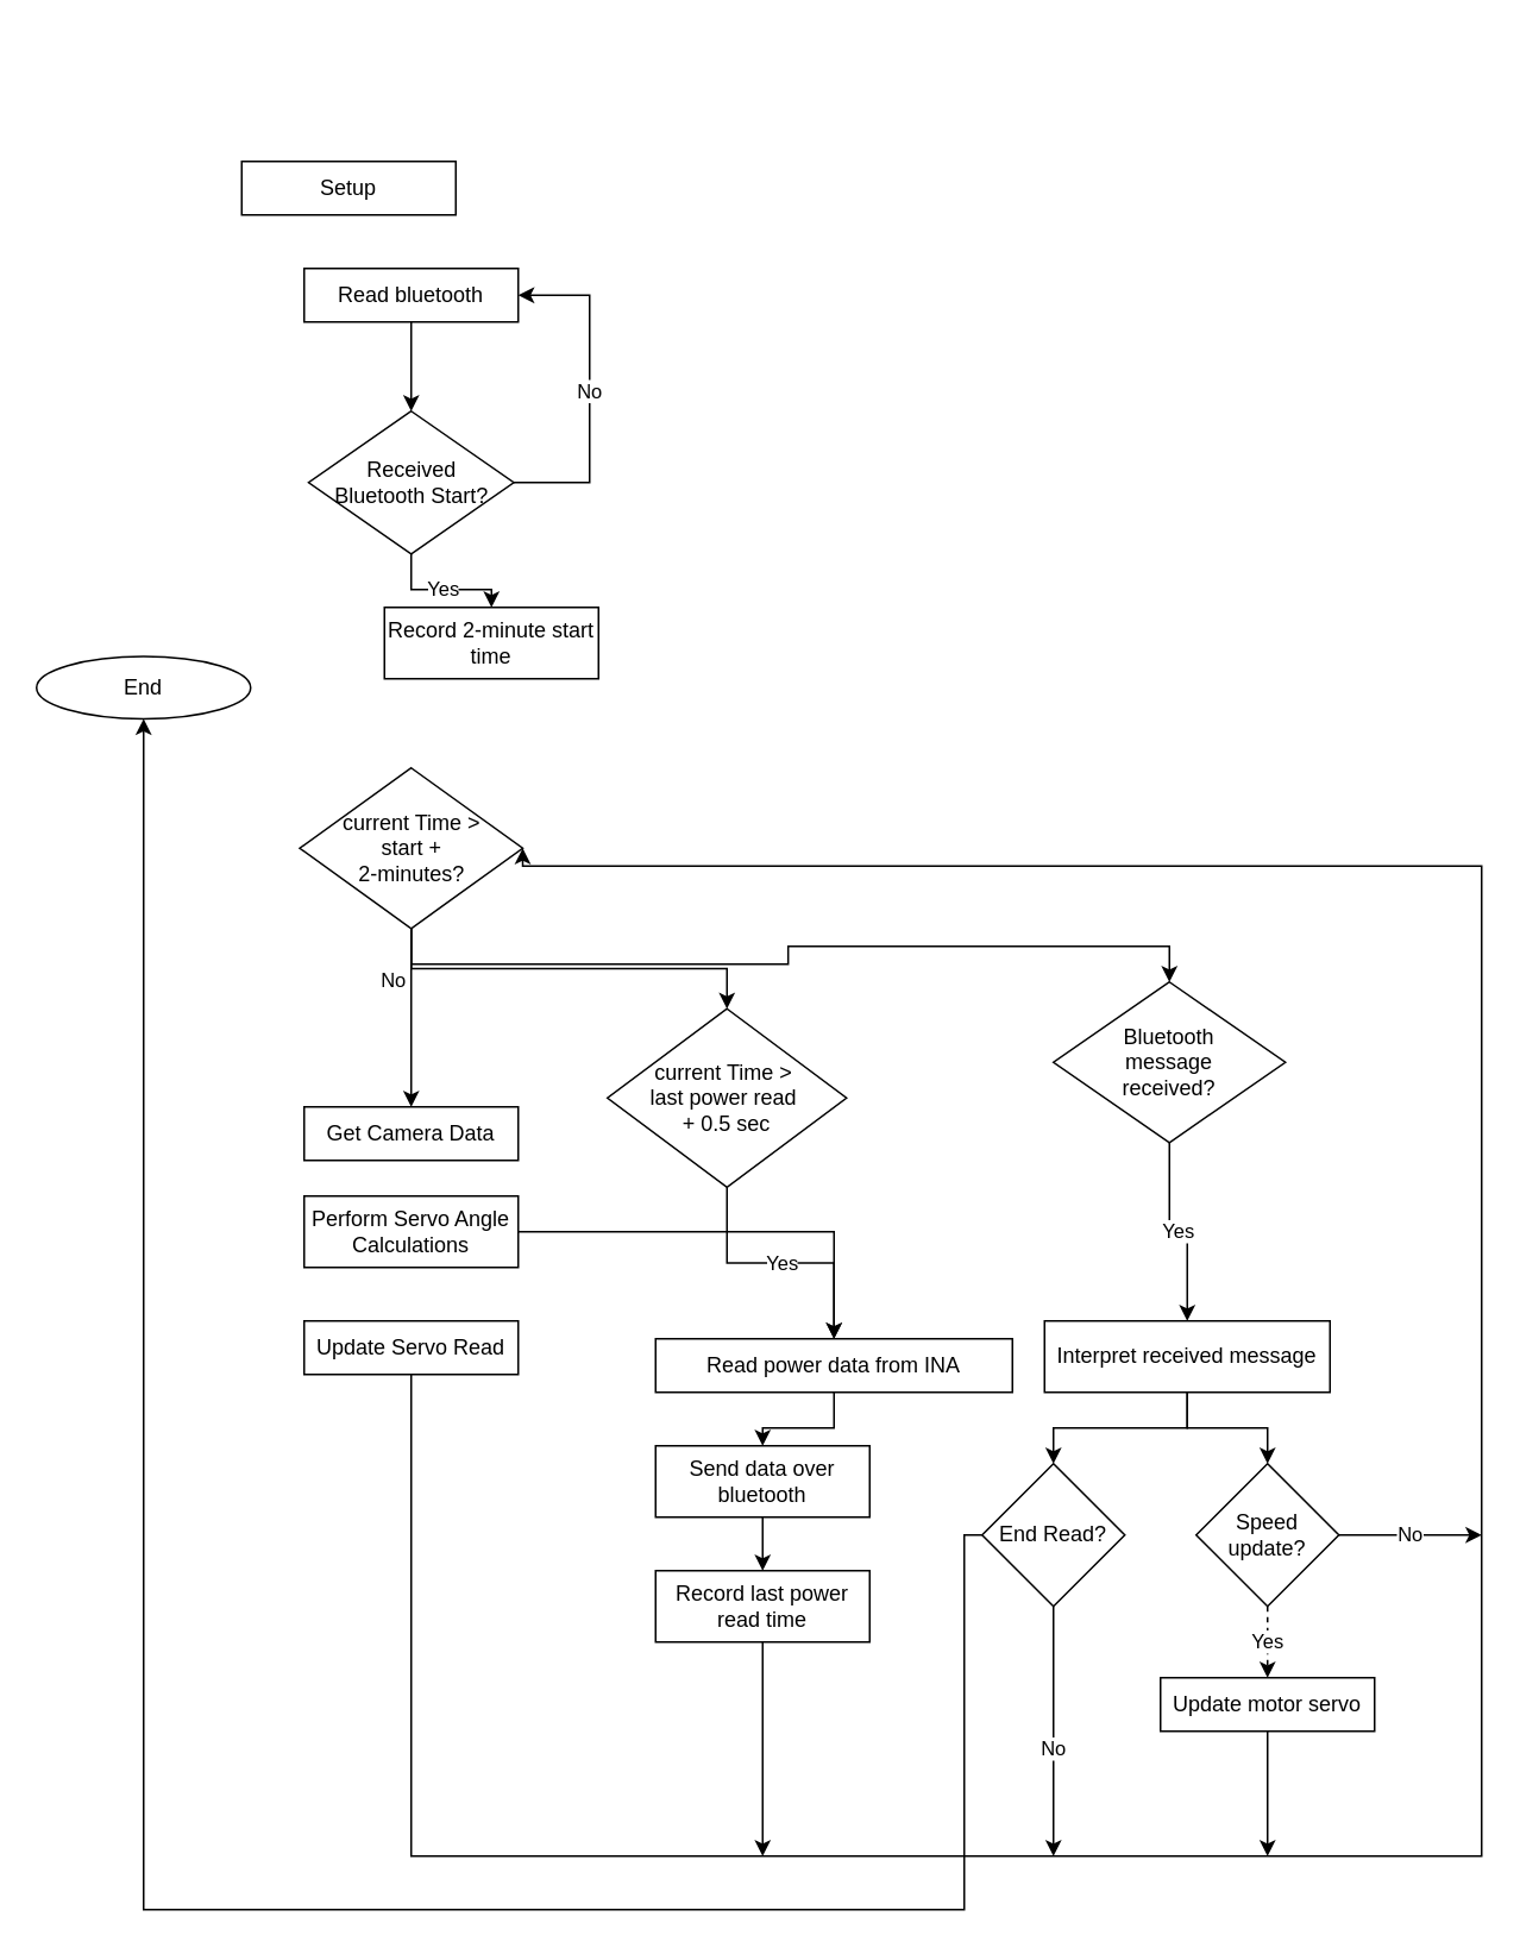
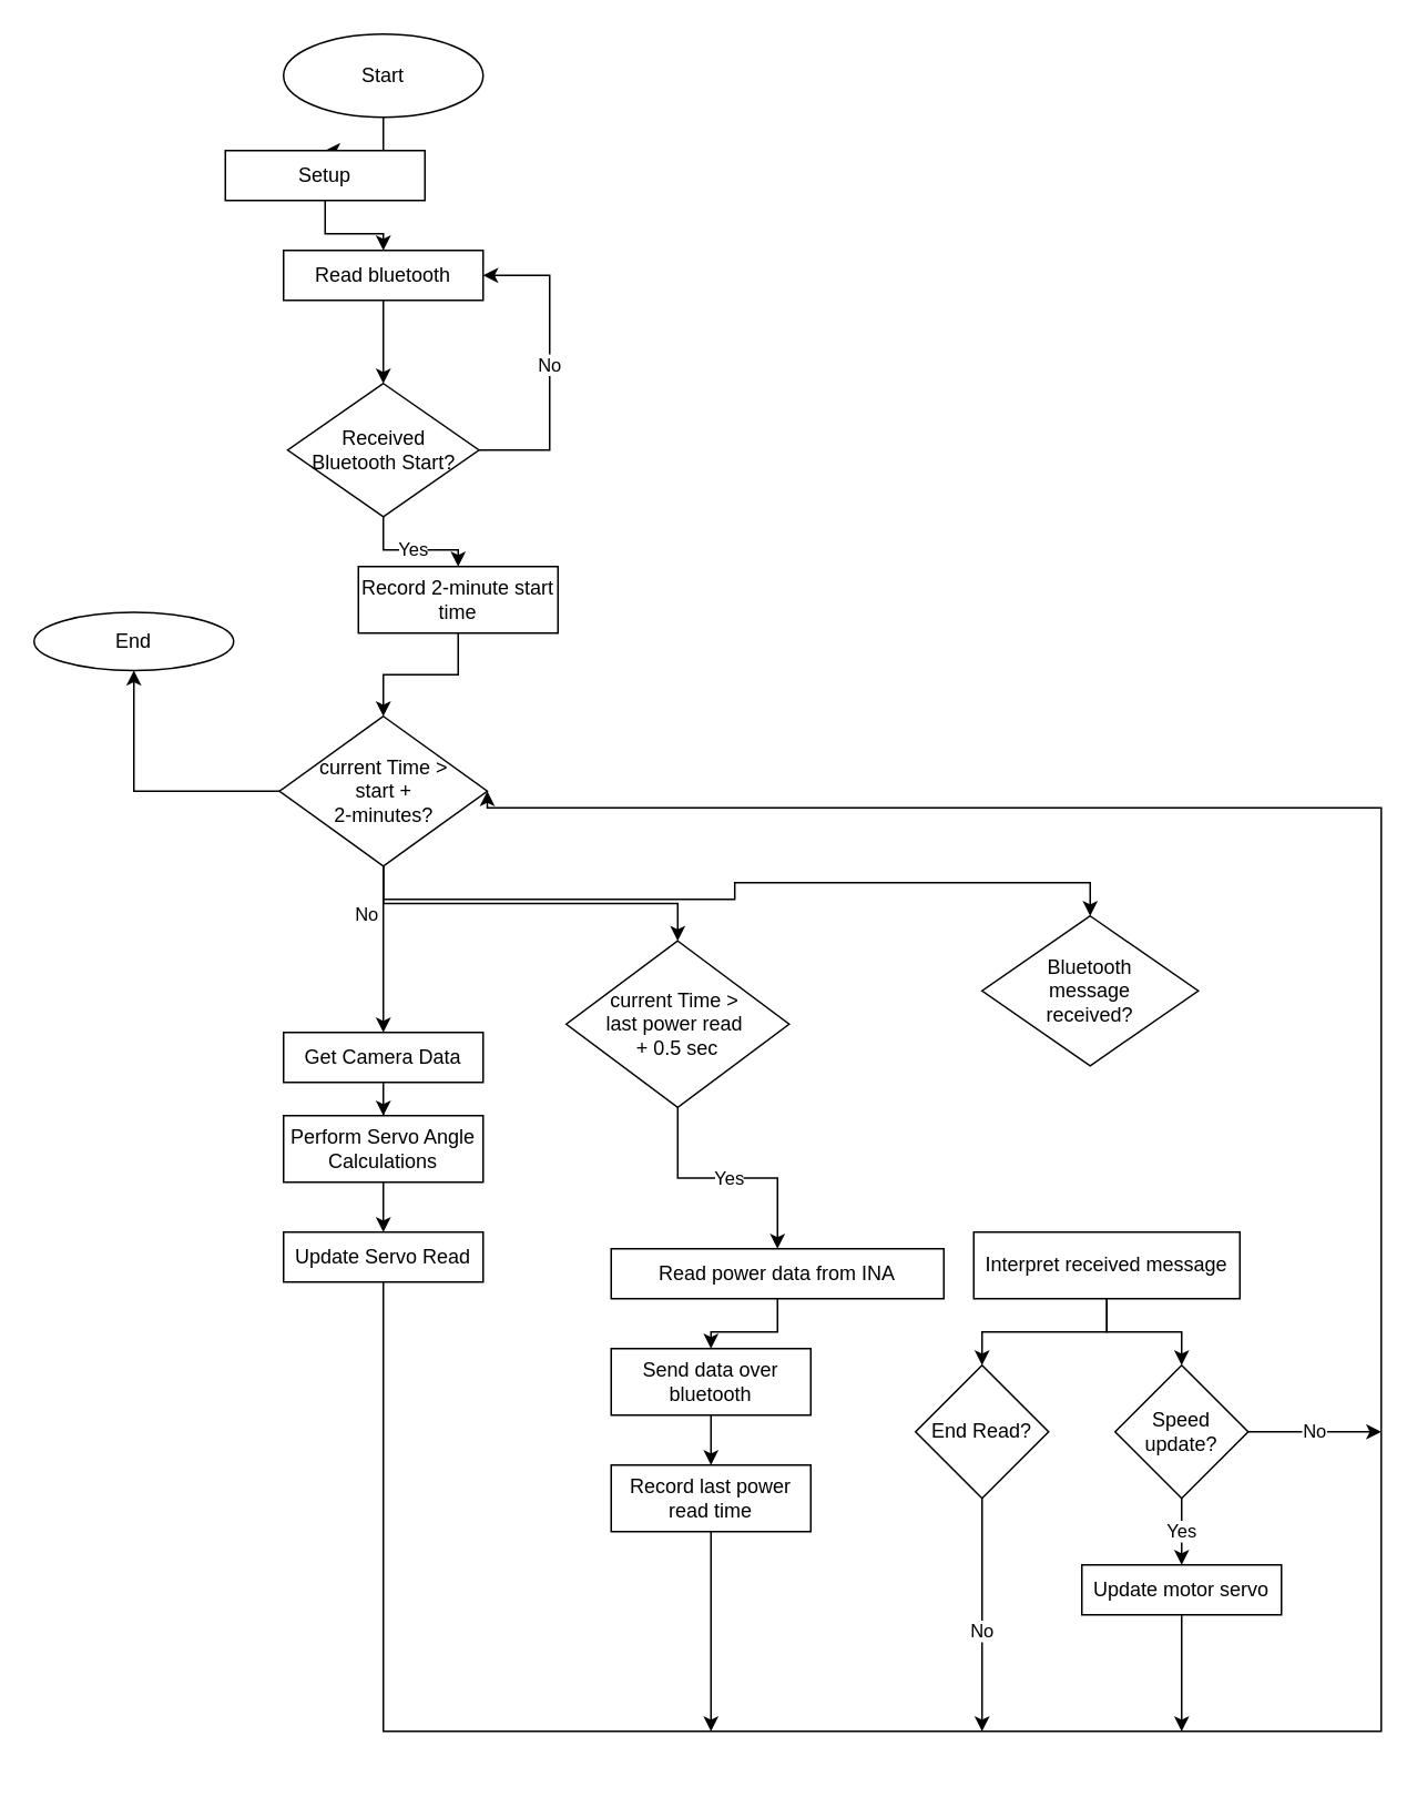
+ <mxCell id="3" value="Start" style="ellipse;whiteSpace=wrap;html=1;" vertex="1" parent="1"><mxGeometry x="170" y="20" width="120" height="50" as="geometry" /></mxCell>
+ <mxCell id="2" value="" style="edgeStyle=orthogonalEdgeStyle;rounded=0;orthogonalLoop=1;jettySize=auto;html=1;" edge="1" parent="1" source="3" target="5"><mxGeometry relative="1" as="geometry" /></mxCell>
+ <mxCell id="4" value="" style="edgeStyle=orthogonalEdgeStyle;rounded=0;orthogonalLoop=1;jettySize=auto;html=1;" edge="1" parent="1" source="5" target="10"><mxGeometry relative="1" as="geometry" /></mxCell>
+ <mxCell id="11" value="" style="edgeStyle=orthogonalEdgeStyle;rounded=0;orthogonalLoop=1;jettySize=auto;html=1;" edge="1" parent="1" source="12" target="17"><mxGeometry relative="1" as="geometry" /></mxCell>
+ <mxCell id="16" value="" style="edgeStyle=orthogonalEdgeStyle;rounded=0;orthogonalLoop=1;jettySize=auto;html=1;" edge="1" parent="1" source="17" target="46"><mxGeometry relative="1" as="geometry" /></mxCell>
+ <mxCell id="18" value="" style="edgeStyle=orthogonalEdgeStyle;rounded=0;orthogonalLoop=1;jettySize=auto;html=1;" edge="1" parent="1" source="19" target="21"><mxGeometry relative="1" as="geometry" /></mxCell>
- <mxCell id="20" value="" style="edgeStyle=orthogonalEdgeStyle;rounded=0;orthogonalLoop=1;jettySize=auto;html=1;" edge="1" parent="1" source="21" target="27"><mxGeometry relative="1" as="geometry" /></mxCell>
+ <mxCell id="20" value="" style="edgeStyle=orthogonalEdgeStyle;rounded=0;orthogonalLoop=1;jettySize=auto;html=1;" edge="1" parent="1" source="21" target="23"><mxGeometry relative="1" as="geometry" /></mxCell>
- <mxCell id="32" value="Yes" style="edgeStyle=orthogonalEdgeStyle;rounded=0;orthogonalLoop=1;jettySize=auto;html=1;" edge="1" parent="1" source="33" target="36"><mxGeometry relative="1" as="geometry" /></mxCell>
- <mxCell id="41" value="Yes" style="edgeStyle=orthogonalEdgeStyle;rounded=0;orthogonalLoop=1;jettySize=auto;html=1;entryX=0.5;entryY=0;entryDx=0;entryDy=0;dashed=1;" edge="1" parent="1" source="43" target="45"><mxGeometry relative="1" as="geometry"><mxPoint x="710" y="1027.5" as="targetPoint" /></mxGeometry></mxCell>
+ <mxCell id="41" value="Yes" style="edgeStyle=orthogonalEdgeStyle;rounded=0;orthogonalLoop=1;jettySize=auto;html=1;entryX=0.5;entryY=0;entryDx=0;entryDy=0;" edge="1" parent="1" source="43" target="45"><mxGeometry relative="1" as="geometry"><mxPoint x="710" y="1027.5" as="targetPoint" /></mxGeometry></mxCell>
- <mxCell id="39" style="edgeStyle=orthogonalEdgeStyle;rounded=0;orthogonalLoop=1;jettySize=auto;html=1;entryX=0.5;entryY=1;entryDx=0;entryDy=0;exitX=0;exitY=0.5;exitDx=0;exitDy=0;" edge="1" parent="1" source="40" target="46"><mxGeometry relative="1" as="geometry"><Array as="points"><mxPoint x="540" y="860" /><mxPoint x="540" y="1070" /><mxPoint x="80" y="1070" /></Array></mxGeometry></mxCell>
